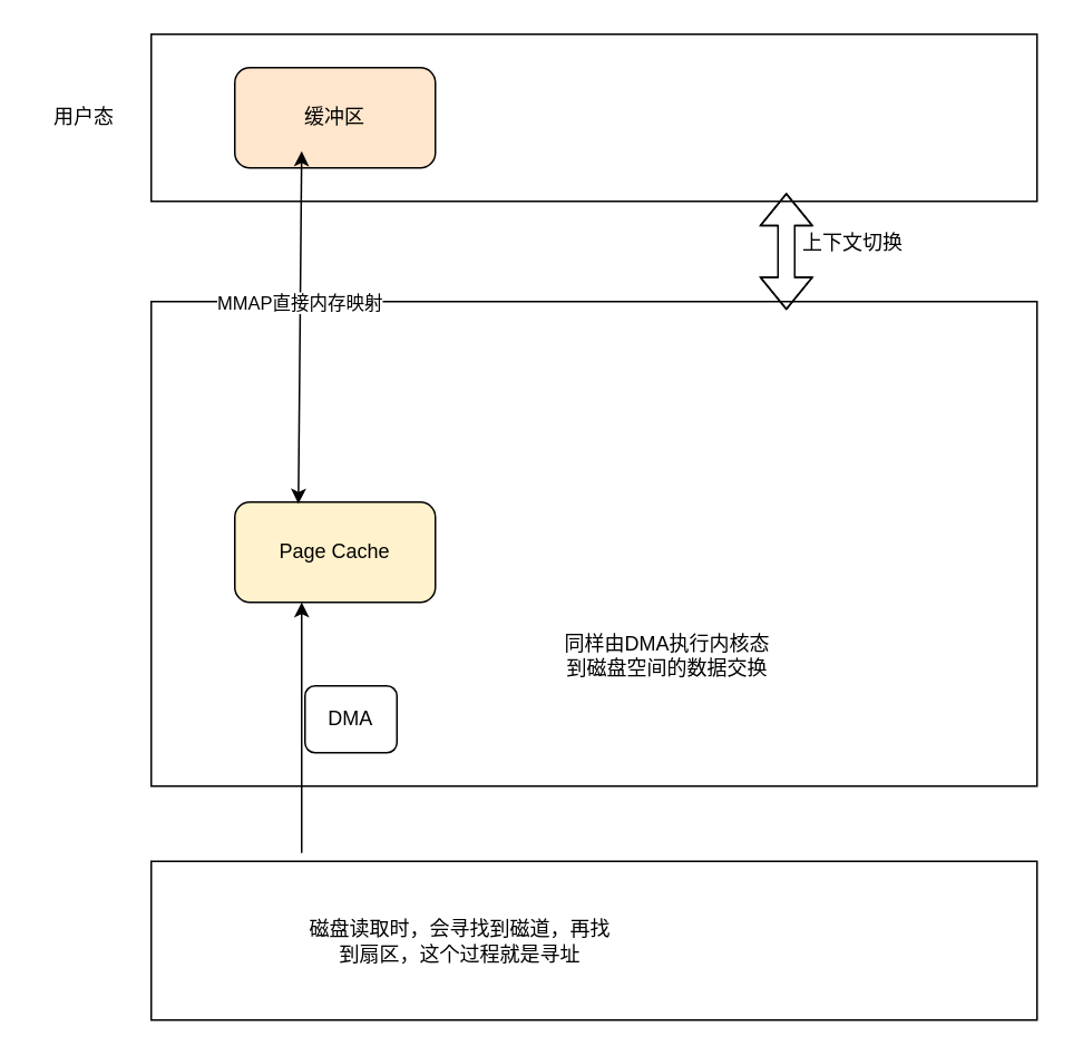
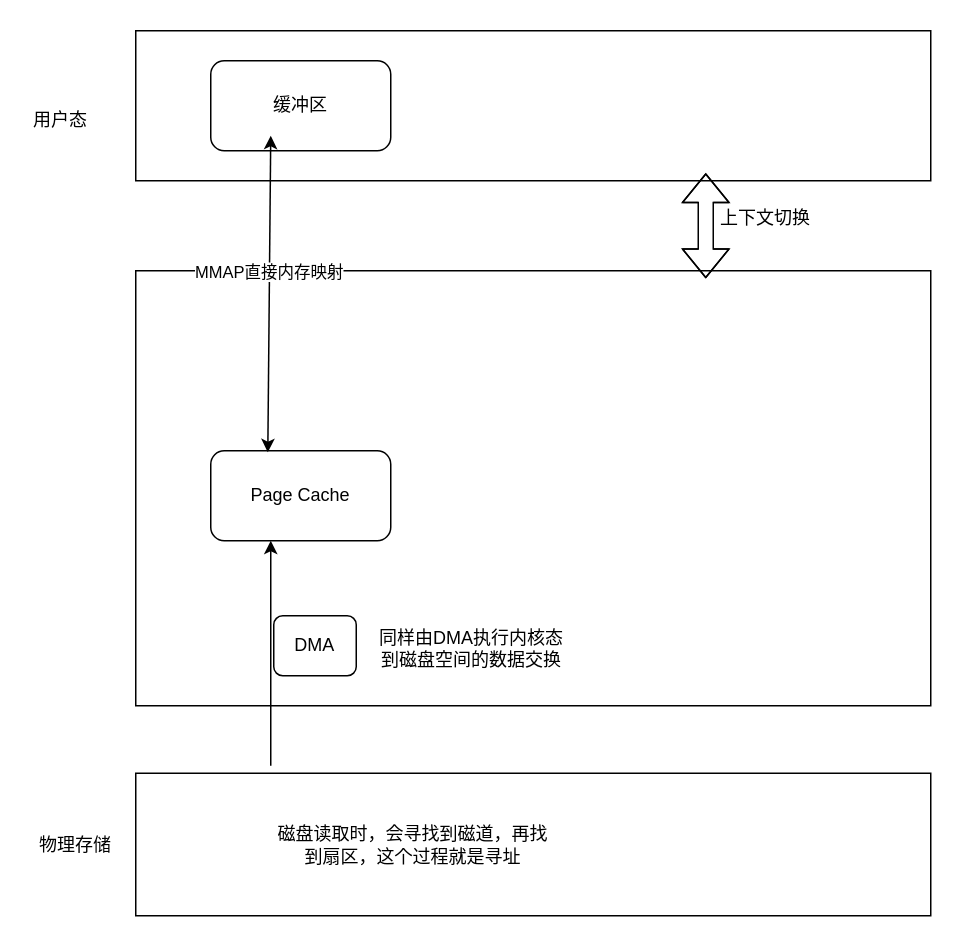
- <mxCell id="4" value="用户态" style="text;html=1;strokeColor=none;fillColor=none;align=center;verticalAlign=middle;whiteSpace=wrap;rounded=0;" parent="1" vertex="1"><mxGeometry x="20" y="55" width="60" height="30" as="geometry" /></mxCell>
+ <mxCell id="4" value="用户态" style="text;html=1;strokeColor=none;fillColor=none;align=center;verticalAlign=middle;whiteSpace=wrap;rounded=0;" parent="1" vertex="1"><mxGeometry x="10" y="65" width="60" height="30" as="geometry" /></mxCell>
- <mxCell id="7" value="缓冲区" style="rounded=1;whiteSpace=wrap;html=1;fillColor=#ffe6cc;" parent="1" vertex="1"><mxGeometry x="140" y="40" width="120" height="60" as="geometry" /></mxCell>
+ <mxCell id="7" value="缓冲区" style="rounded=1;whiteSpace=wrap;html=1;" parent="1" vertex="1"><mxGeometry x="140" y="40" width="120" height="60" as="geometry" /></mxCell>
- <mxCell id="8" value="Page Cache" style="rounded=1;whiteSpace=wrap;html=1;fillColor=#fff2cc;" parent="1" vertex="1"><mxGeometry x="140" y="300" width="120" height="60" as="geometry" /></mxCell>
+ <mxCell id="8" value="Page Cache" style="rounded=1;whiteSpace=wrap;html=1;" parent="1" vertex="1"><mxGeometry x="140" y="300" width="120" height="60" as="geometry" /></mxCell>
- <mxCell id="16" value="同样由DMA执行内核态到磁盘空间的数据交换" style="text;html=1;strokeColor=none;fillColor=none;align=center;verticalAlign=middle;whiteSpace=wrap;rounded=0;" parent="1" vertex="1"><mxGeometry x="333" y="367" width="132" height="50" as="geometry" /></mxCell>
+ <mxCell id="16" value="同样由DMA执行内核态到磁盘空间的数据交换" style="text;html=1;strokeColor=none;fillColor=none;align=center;verticalAlign=middle;whiteSpace=wrap;rounded=0;" parent="1" vertex="1"><mxGeometry x="248" y="407" width="132" height="50" as="geometry" /></mxCell>
+ <mxCell id="6" value="物理存储" style="text;html=1;strokeColor=none;fillColor=none;align=center;verticalAlign=middle;whiteSpace=wrap;rounded=0;" parent="1" vertex="1"><mxGeometry x="20" y="547.5" width="60" height="30" as="geometry" /></mxCell>
